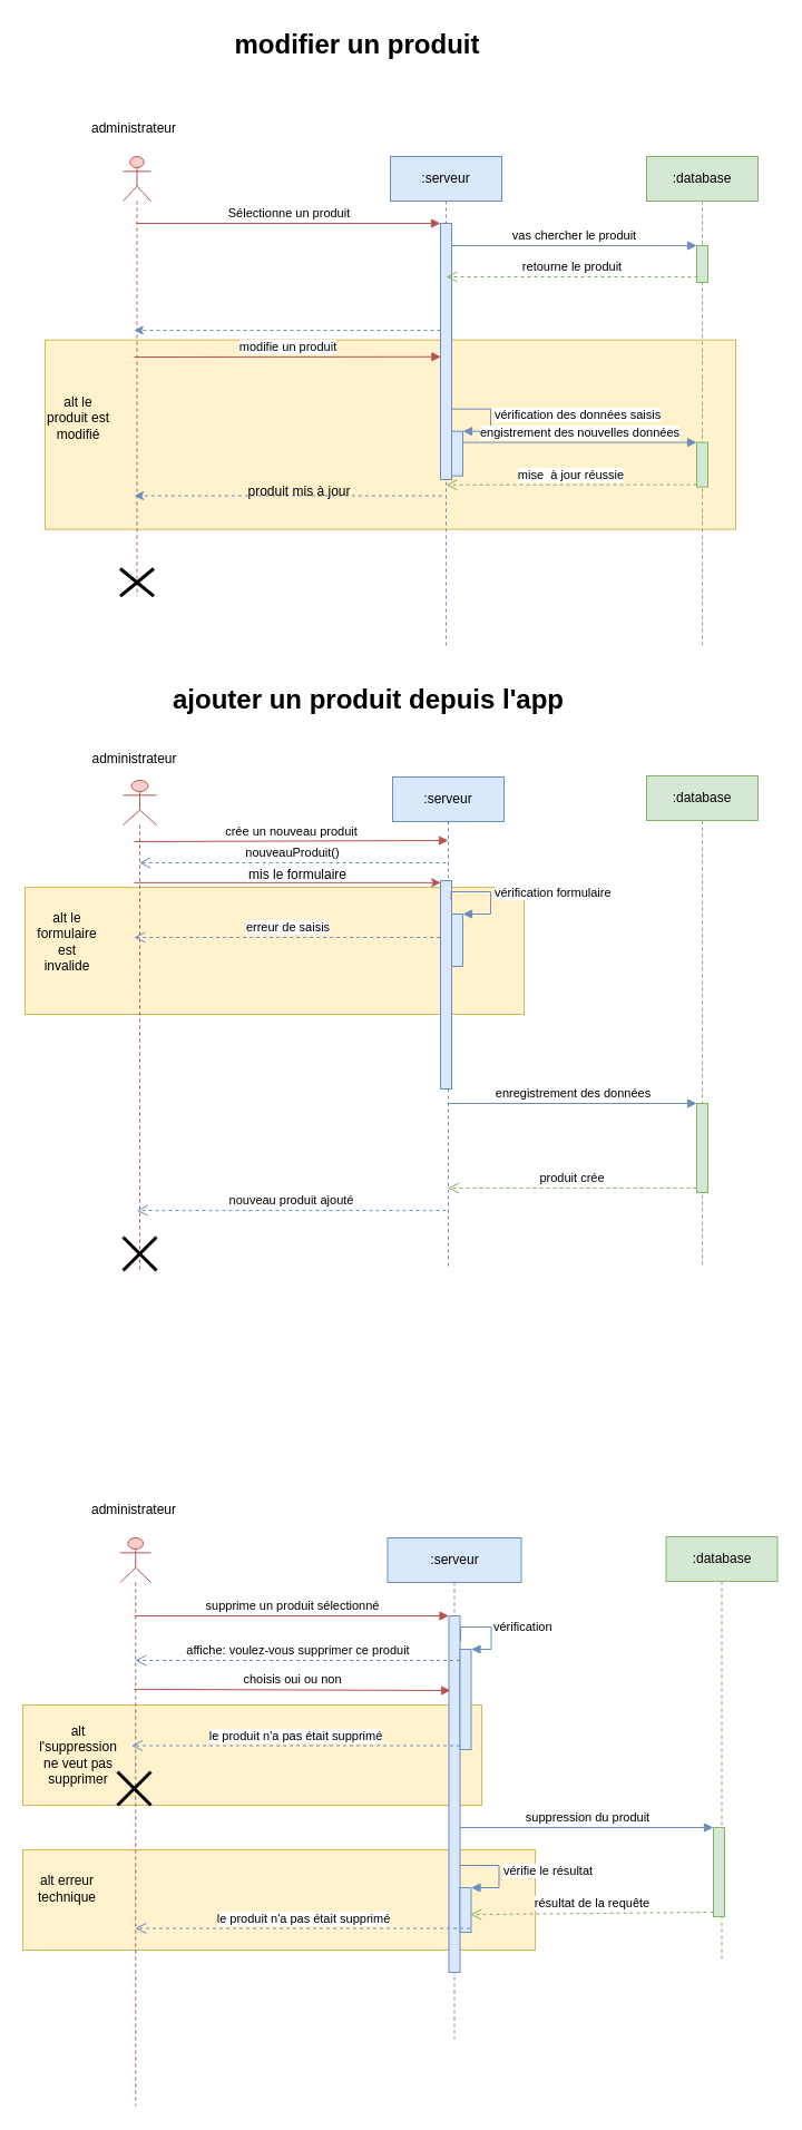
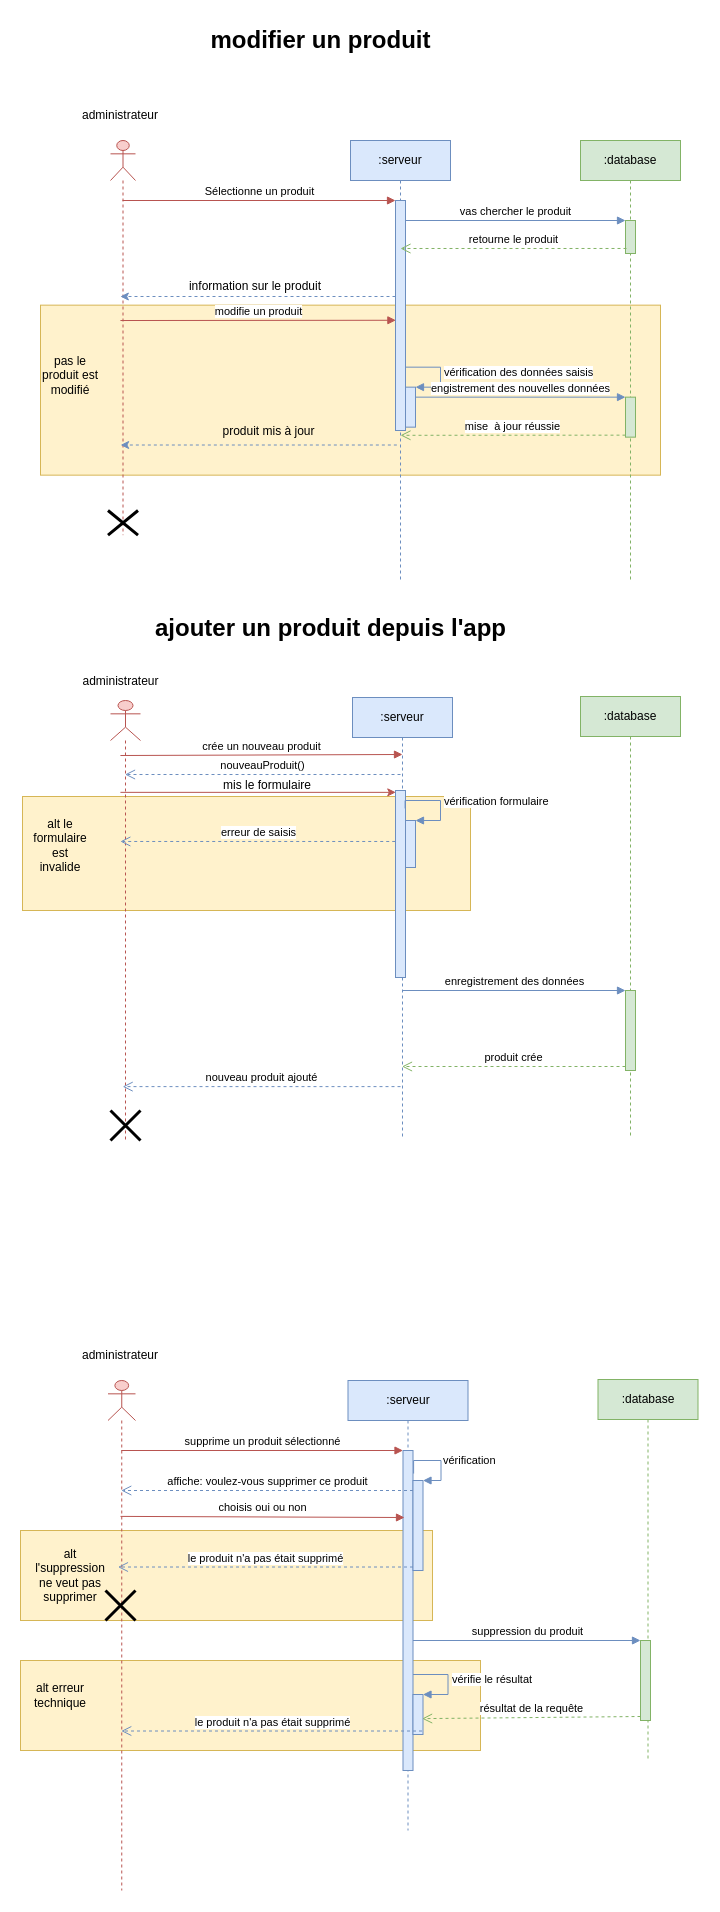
+ <mxCell id="37" value="information sur le produit" style="text;html=1;strokeColor=none;fillColor=none;align=center;verticalAlign=middle;whiteSpace=wrap;rounded=0;" vertex="1" parent="1"><mxGeometry x="170" y="271" width="170" height="30" as="geometry" /></mxCell>
- <mxCell id="38" value="alt le produit est modifié" style="text;html=1;strokeColor=none;fillColor=none;align=center;verticalAlign=middle;whiteSpace=wrap;rounded=0;" vertex="1" parent="1"><mxGeometry x="40" y="359.65" width="60" height="30" as="geometry" /></mxCell>
+ <mxCell id="38" value="pas le produit est modifié" style="text;html=1;strokeColor=none;fillColor=none;align=center;verticalAlign=middle;whiteSpace=wrap;rounded=0;" vertex="1" parent="1"><mxGeometry x="40" y="359.65" width="60" height="30" as="geometry" /></mxCell>
- <mxCell id="43" value="produit mis à jour" style="text;html=1;strokeColor=none;fillColor=none;align=center;verticalAlign=middle;whiteSpace=wrap;rounded=0;" vertex="1" parent="1"><mxGeometry x="195.5" y="425.65" width="145" height="30" as="geometry" /></mxCell>
+ <mxCell id="43" value="produit mis à jour" style="text;html=1;strokeColor=none;fillColor=none;align=center;verticalAlign=middle;whiteSpace=wrap;rounded=0;" vertex="1" parent="1"><mxGeometry x="195.5" y="415.65" width="145" height="30" as="geometry" /></mxCell>
